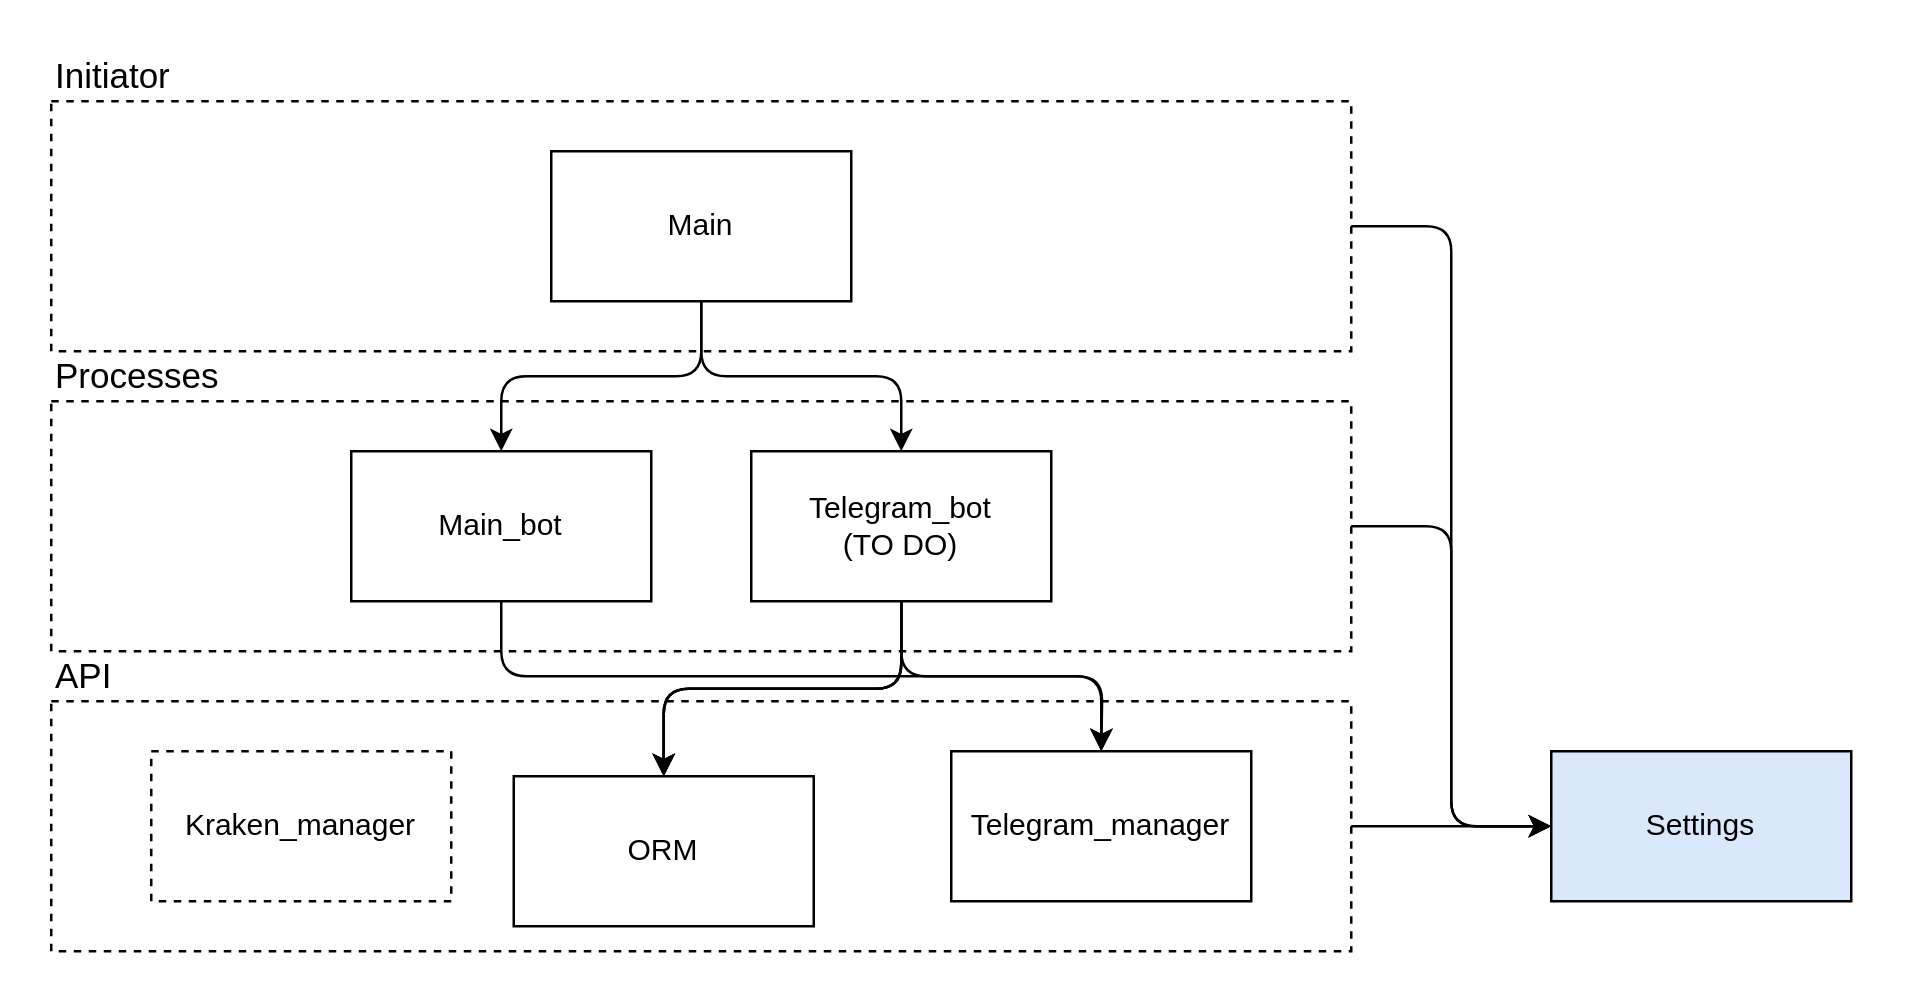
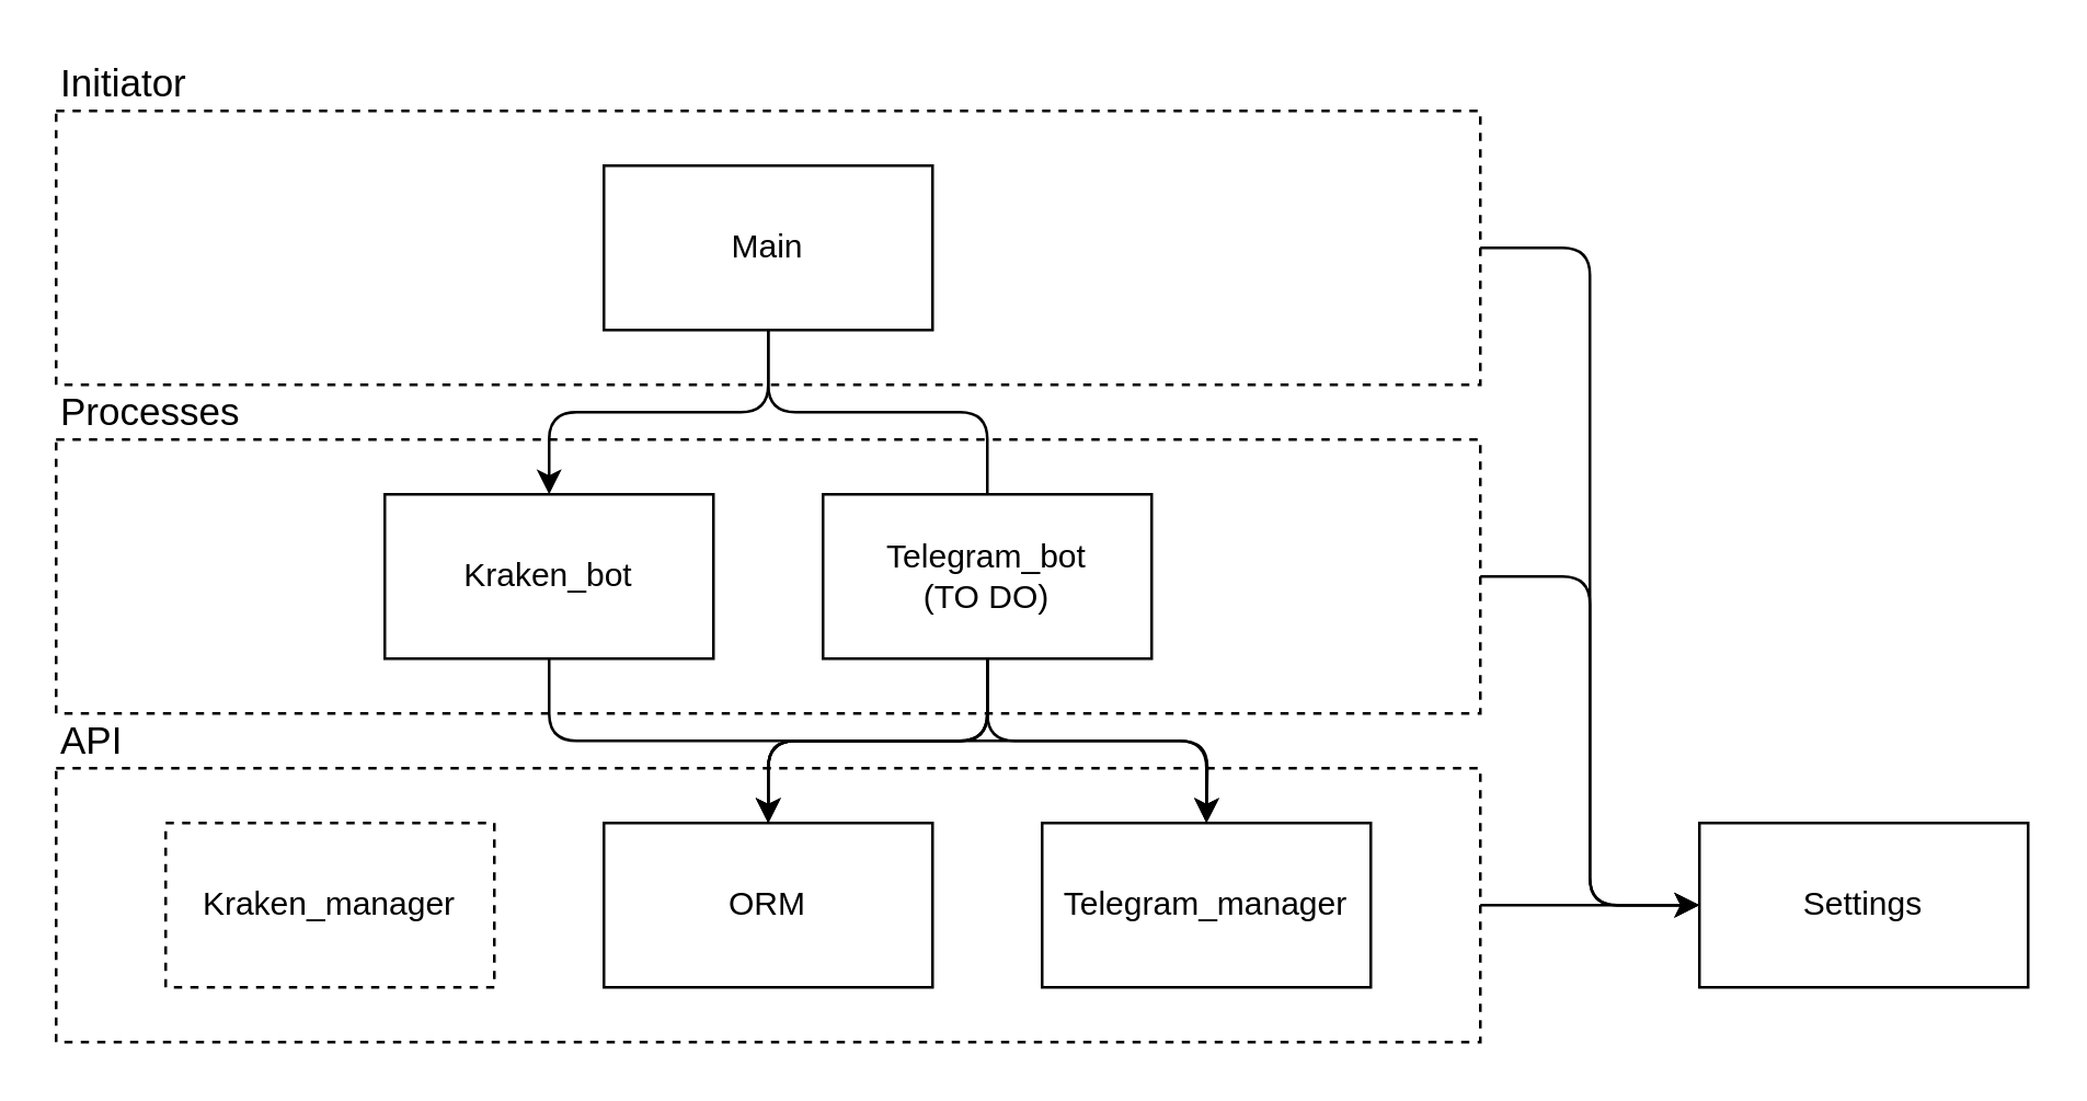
- <mxCell id="19" style="edgeStyle=orthogonalEdgeStyle;orthogonalLoop=1;jettySize=auto;html=1;exitX=0.5;exitY=1;exitDx=0;exitDy=0;entryX=0.5;entryY=0;entryDx=0;entryDy=0;fontSize=14;" parent="1" source="20" target="17" edge="1"><mxGeometry relative="1" as="geometry" /></mxCell>
+ <mxCell id="19" style="edgeStyle=orthogonalEdgeStyle;orthogonalLoop=1;jettySize=auto;html=1;exitX=0.5;exitY=1;exitDx=0;exitDy=0;entryX=0.5;entryY=0;entryDx=0;entryDy=0;fontSize=14;endArrow=none;" parent="1" source="20" target="17" edge="1"><mxGeometry relative="1" as="geometry" /></mxCell>
- <mxCell id="12" value="Main_bot" style="whiteSpace=wrap;html=1;" parent="1" vertex="1"><mxGeometry x="140" y="180" width="120" height="60" as="geometry" /></mxCell>
+ <mxCell id="12" value="Kraken_bot" style="whiteSpace=wrap;html=1;" parent="1" vertex="1"><mxGeometry x="140" y="180" width="120" height="60" as="geometry" /></mxCell>
- <mxCell id="24" value="Settings" style="whiteSpace=wrap;html=1;fillColor=#dae8fc;" vertex="1" parent="1"><mxGeometry x="620" y="300" width="120" height="60" as="geometry" /></mxCell>
+ <mxCell id="24" value="Settings" style="whiteSpace=wrap;html=1;" vertex="1" parent="1"><mxGeometry x="620" y="300" width="120" height="60" as="geometry" /></mxCell>
- <mxCell id="9" value="ORM" style="whiteSpace=wrap;html=1;" parent="1" vertex="1"><mxGeometry x="205" y="310" width="120" height="60" as="geometry" /></mxCell>
+ <mxCell id="9" value="ORM" style="whiteSpace=wrap;html=1;" parent="1" vertex="1"><mxGeometry x="220" y="300" width="120" height="60" as="geometry" /></mxCell>
